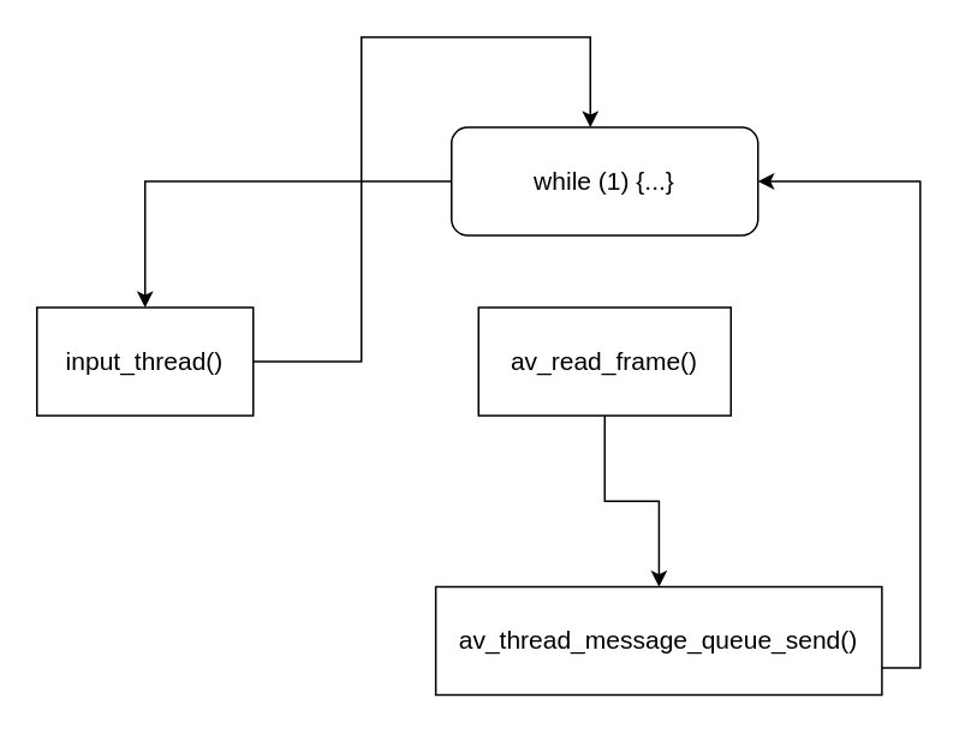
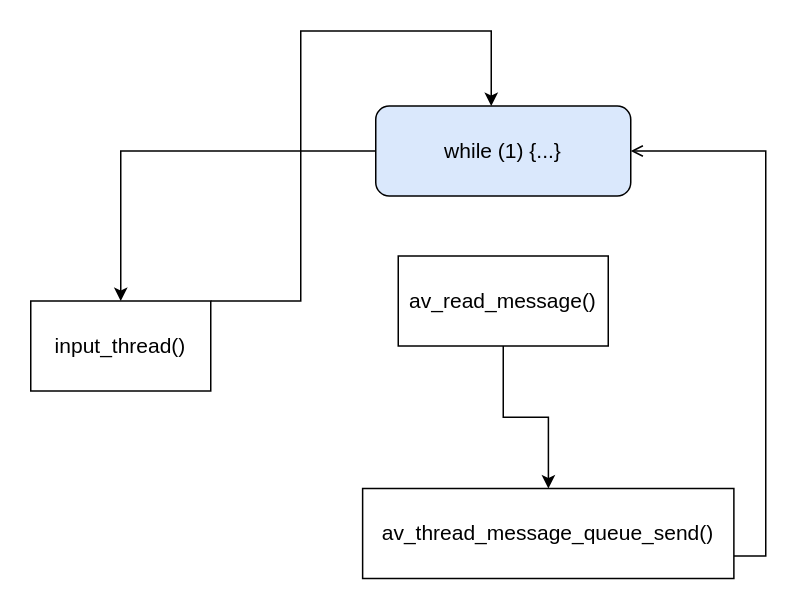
- <mxCell id="5" value="while (1) {...}" style="rounded=1;whiteSpace=wrap;html=1;fillColor=#FFFFFF;fontSize=14;" vertex="1" parent="1"><mxGeometry x="250" y="70" width="170" height="60" as="geometry" /></mxCell>
+ <mxCell id="5" value="while (1) {...}" style="rounded=1;whiteSpace=wrap;html=1;fillColor=#dae8fc;fontSize=14;" vertex="1" parent="1"><mxGeometry x="250" y="70" width="170" height="60" as="geometry" /></mxCell>
- <mxCell id="8" style="edgeStyle=orthogonalEdgeStyle;rounded=0;orthogonalLoop=1;jettySize=auto;html=1;entryX=1;entryY=0.5;entryDx=0;entryDy=0;" edge="1" parent="1" source="9" target="5"><mxGeometry relative="1" as="geometry"><Array as="points"><mxPoint x="335" y="370" /><mxPoint x="510" y="370" /><mxPoint x="510" y="100" /></Array></mxGeometry></mxCell>
+ <mxCell id="8" style="edgeStyle=orthogonalEdgeStyle;rounded=0;orthogonalLoop=1;jettySize=auto;html=1;entryX=1;entryY=0.5;entryDx=0;entryDy=0;endArrow=open;" edge="1" parent="1" source="9" target="5"><mxGeometry relative="1" as="geometry"><Array as="points"><mxPoint x="335" y="370" /><mxPoint x="510" y="370" /><mxPoint x="510" y="100" /></Array></mxGeometry></mxCell>
- <mxCell id="3" value="input_thread()" style="rounded=0;whiteSpace=wrap;html=1;fontSize=14;" parent="1" vertex="1"><mxGeometry x="20" y="170" width="120" height="60" as="geometry" /></mxCell>
+ <mxCell id="3" value="input_thread()" style="rounded=0;whiteSpace=wrap;html=1;fontSize=14;" parent="1" vertex="1"><mxGeometry x="20" y="200" width="120" height="60" as="geometry" /></mxCell>
- <mxCell id="7" value="av_read_frame()" style="rounded=0;whiteSpace=wrap;html=1;fontSize=14;" vertex="1" parent="1"><mxGeometry x="265" y="170" width="140" height="60" as="geometry" /></mxCell>
+ <mxCell id="7" value="av_read_message()" style="rounded=0;whiteSpace=wrap;html=1;fontSize=14;" vertex="1" parent="1"><mxGeometry x="265" y="170" width="140" height="60" as="geometry" /></mxCell>
